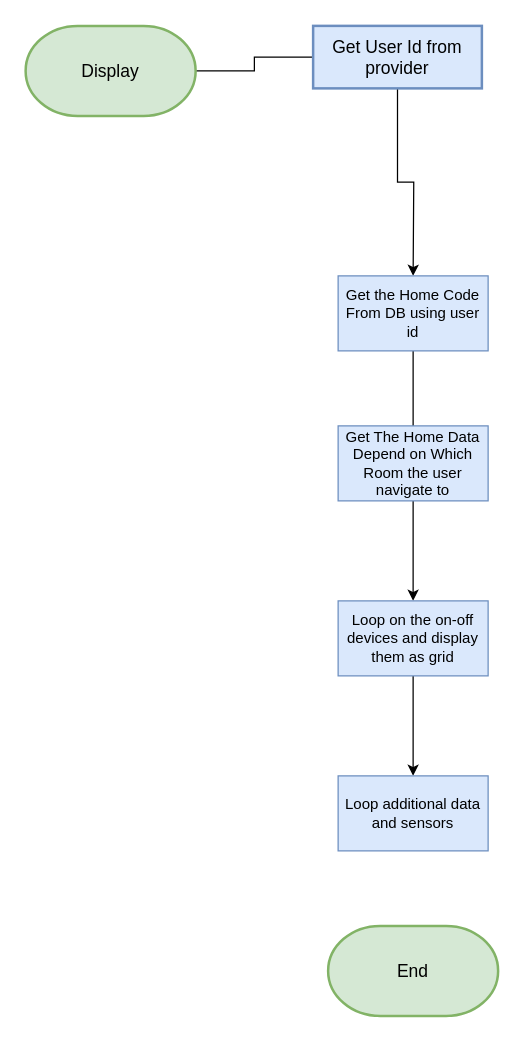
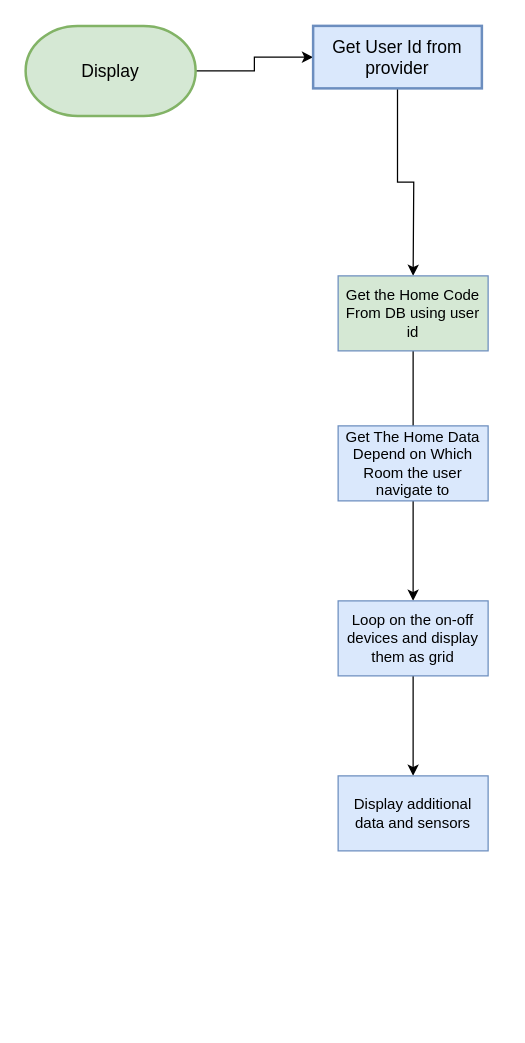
- <mxCell id="2" value="" style="edgeStyle=orthogonalEdgeStyle;rounded=0;orthogonalLoop=1;jettySize=auto;html=1;endArrow=none;" edge="1" parent="1" source="3" target="5"><mxGeometry relative="1" as="geometry" /></mxCell>
+ <mxCell id="2" value="" style="edgeStyle=orthogonalEdgeStyle;rounded=0;orthogonalLoop=1;jettySize=auto;html=1;" edge="1" parent="1" source="3" target="5"><mxGeometry relative="1" as="geometry" /></mxCell>
- <mxCell id="7" value="Get the Home Code From DB using user id" style="rounded=0;whiteSpace=wrap;html=1;fillColor=#dae8fc;strokeColor=#6c8ebf;" vertex="1" parent="1"><mxGeometry x="270" y="220" width="120" height="60" as="geometry" /></mxCell>
+ <mxCell id="7" value="Get the Home Code From DB using user id" style="rounded=0;whiteSpace=wrap;html=1;fillColor=#d5e8d4;strokeColor=#6c8ebf;" vertex="1" parent="1"><mxGeometry x="270" y="220" width="120" height="60" as="geometry" /></mxCell>
- <mxCell id="12" value="Loop&amp;nbsp;additional data and sensors" style="whiteSpace=wrap;html=1;fillColor=#dae8fc;strokeColor=#6c8ebf;rounded=0;" vertex="1" parent="1"><mxGeometry x="270" y="620" width="120" height="60" as="geometry" /></mxCell>
+ <mxCell id="12" value="Display&amp;nbsp;additional data and sensors" style="whiteSpace=wrap;html=1;fillColor=#dae8fc;strokeColor=#6c8ebf;rounded=0;" vertex="1" parent="1"><mxGeometry x="270" y="620" width="120" height="60" as="geometry" /></mxCell>
- <mxCell id="13" value="End" style="fontSize=14;zwfType=basicShape;strokeWidth=2;html=1;shape=mxgraph.flowchart.terminator;whiteSpace=wrap;strokeColor=#82b366;fillColor=#d5e8d4;" vertex="1" parent="1"><mxGeometry x="262" y="740" width="136" height="72" as="geometry" /></mxCell>
